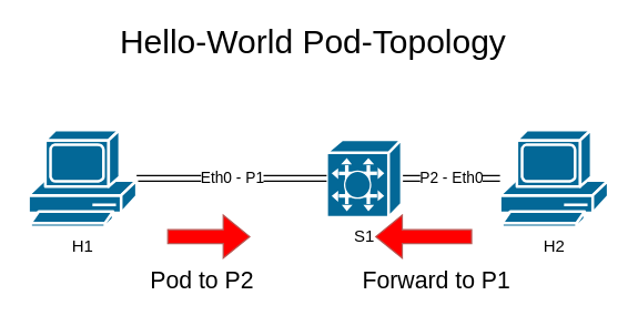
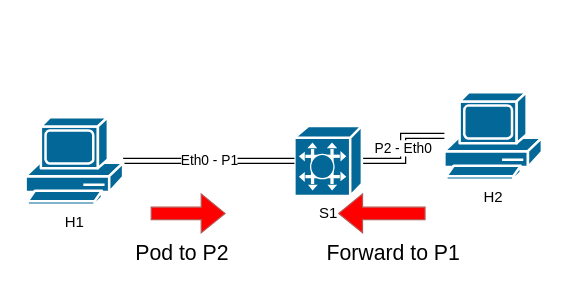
- <mxCell id="7" value="&lt;font style=&quot;font-size: 24px&quot;&gt;Hello-World Pod-Topology&lt;/font&gt;" style="text;html=1;align=center;verticalAlign=middle;resizable=0;points=[];autosize=1;strokeColor=none;fillColor=none;" parent="1" vertex="1"><mxGeometry x="80" y="20" width="290" height="20" as="geometry" /></mxCell>
- <mxCell id="6" value="H2" style="shape=mxgraph.cisco.computers_and_peripherals.pc;sketch=0;html=1;pointerEvents=1;dashed=0;fillColor=#036897;strokeColor=#ffffff;strokeWidth=2;verticalLabelPosition=bottom;verticalAlign=top;align=center;outlineConnect=0;" parent="1" vertex="1"><mxGeometry x="360" y="93" width="78" height="70" as="geometry" /></mxCell>
+ <mxCell id="6" value="H2" style="shape=mxgraph.cisco.computers_and_peripherals.pc;sketch=0;html=1;pointerEvents=1;dashed=0;fillColor=#036897;strokeColor=#ffffff;strokeWidth=2;verticalLabelPosition=bottom;verticalAlign=top;align=center;outlineConnect=0;" parent="1" vertex="1"><mxGeometry x="355" y="73" width="78" height="70" as="geometry" /></mxCell>
